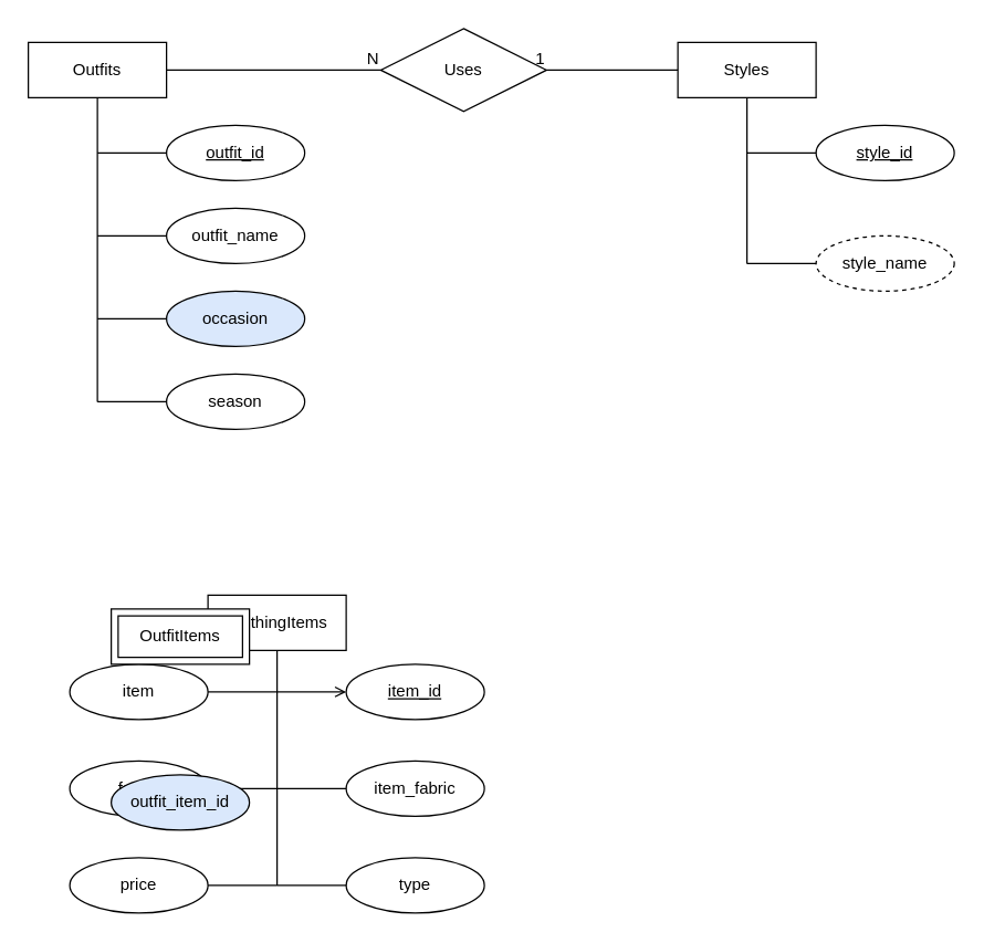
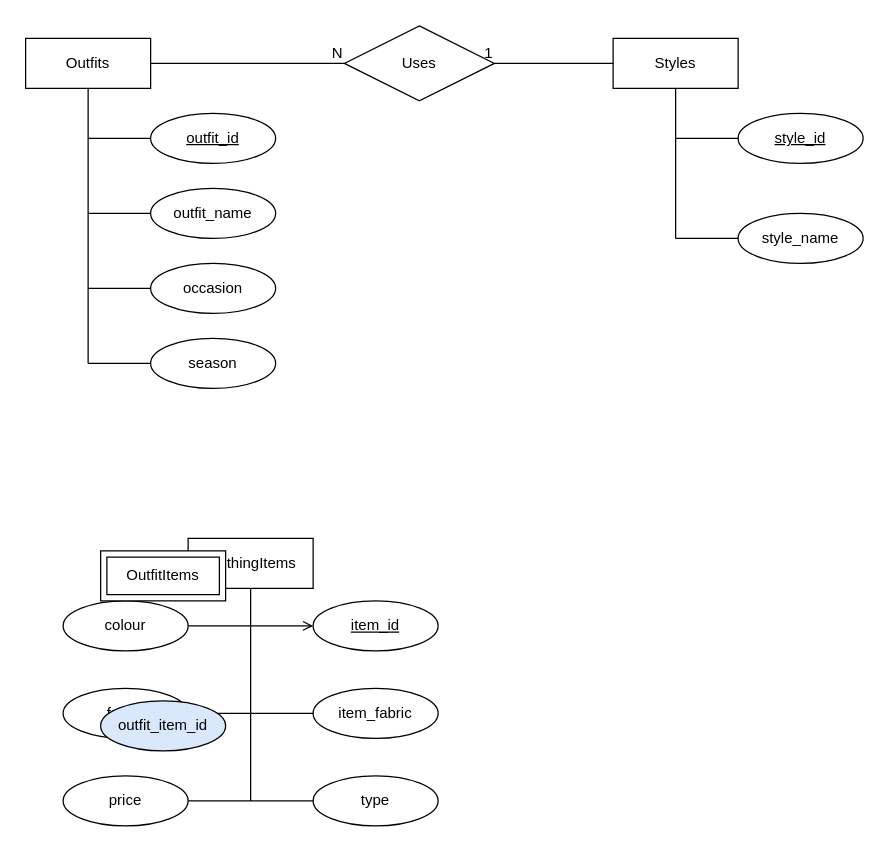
- <mxCell id="6" value="style_name" style="ellipse;whiteSpace=wrap;html=1;align=center;dashed=1;" vertex="1" parent="2"><mxGeometry x="100" y="140" width="100" height="40" as="geometry" /></mxCell>
+ <mxCell id="6" value="style_name" style="ellipse;whiteSpace=wrap;html=1;align=center;" vertex="1" parent="2"><mxGeometry x="100" y="140" width="100" height="40" as="geometry" /></mxCell>
- <mxCell id="14" value="occasion" style="ellipse;whiteSpace=wrap;html=1;align=center;fillColor=#dae8fc;" vertex="1" parent="9"><mxGeometry x="100" y="180" width="100" height="40" as="geometry" /></mxCell>
+ <mxCell id="14" value="occasion" style="ellipse;whiteSpace=wrap;html=1;align=center;" vertex="1" parent="9"><mxGeometry x="100" y="180" width="100" height="40" as="geometry" /></mxCell>
- <mxCell id="26" value="item" style="ellipse;whiteSpace=wrap;html=1;align=center;" vertex="1" parent="20"><mxGeometry y="50" width="100" height="40" as="geometry" /></mxCell>
+ <mxCell id="26" value="colour" style="ellipse;whiteSpace=wrap;html=1;align=center;" vertex="1" parent="20"><mxGeometry y="50" width="100" height="40" as="geometry" /></mxCell>
